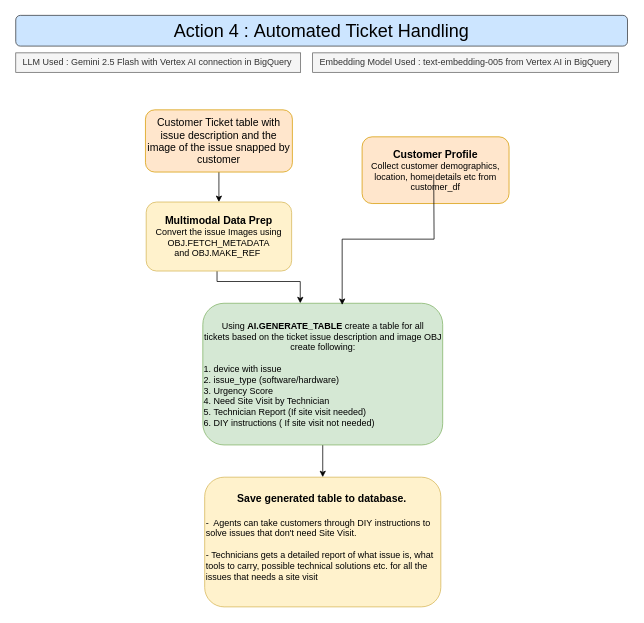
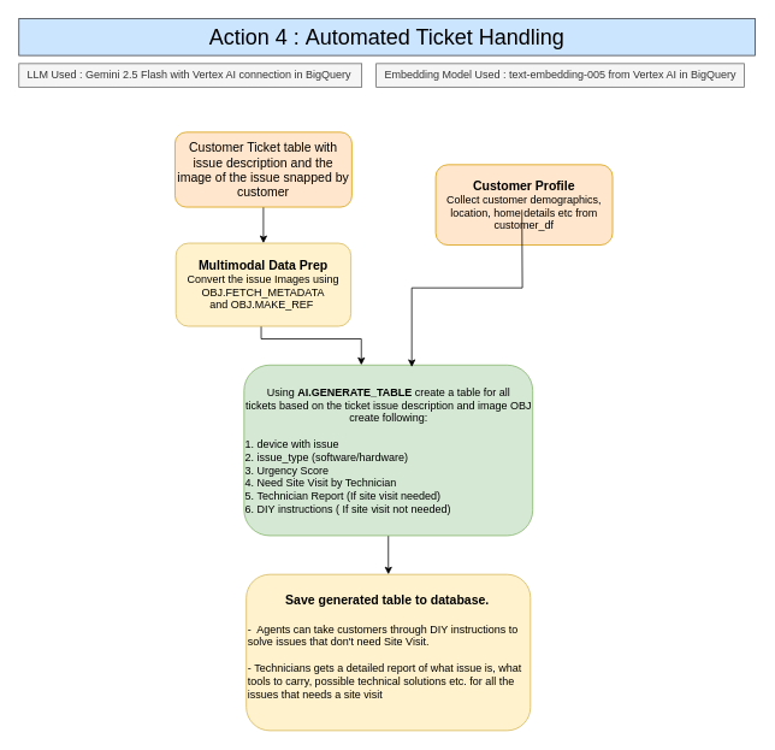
- <mxCell id="2" value="&lt;font style=&quot;font-size: 24px;&quot;&gt;Action 4 :&amp;nbsp;Automated Ticket Handling&lt;/font&gt;" style="whiteSpace=wrap;html=1;fillColor=#cce5ff;strokeColor=#36393d;rounded=1;" vertex="1" parent="1"><mxGeometry x="20" y="20" width="816" height="41" as="geometry" /></mxCell>
+ <mxCell id="2" value="&lt;font style=&quot;font-size: 24px;&quot;&gt;Action 4 :&amp;nbsp;Automated Ticket Handling&lt;/font&gt;" style="rounded=0;whiteSpace=wrap;html=1;fillColor=#cce5ff;strokeColor=#36393d;" vertex="1" parent="1"><mxGeometry x="20" y="20" width="816" height="41" as="geometry" /></mxCell>
